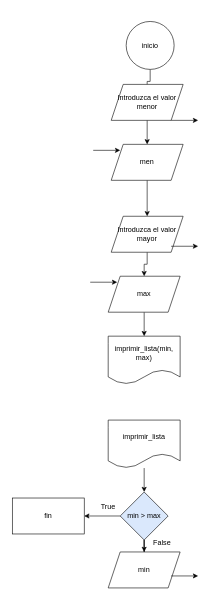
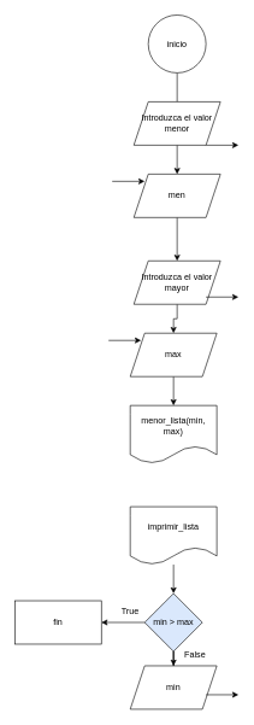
- <mxCell id="3" value="inicio" style="ellipse;whiteSpace=wrap;html=1;aspect=fixed;" vertex="1" parent="1"><mxGeometry x="210" y="35" width="80" height="80" as="geometry" /></mxCell>
+ <mxCell id="3" value="inicio" style="ellipse;whiteSpace=wrap;html=1;aspect=fixed;" vertex="1" parent="1"><mxGeometry x="205" y="20" width="80" height="80" as="geometry" /></mxCell>
- <mxCell id="12" value="imprimir_lista(min, max)" style="shape=document;whiteSpace=wrap;html=1;boundedLbl=1;" vertex="1" parent="1"><mxGeometry x="180" y="560" width="120" height="80" as="geometry" /></mxCell>
+ <mxCell id="12" value="menor_lista(min, max)" style="shape=document;whiteSpace=wrap;html=1;boundedLbl=1;" vertex="1" parent="1"><mxGeometry x="180" y="560" width="120" height="80" as="geometry" /></mxCell>
